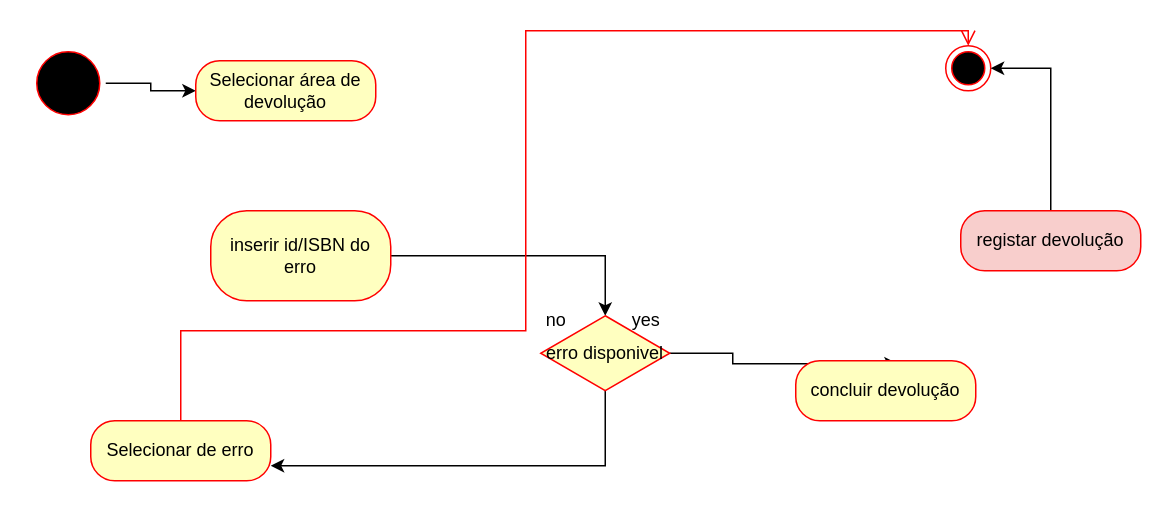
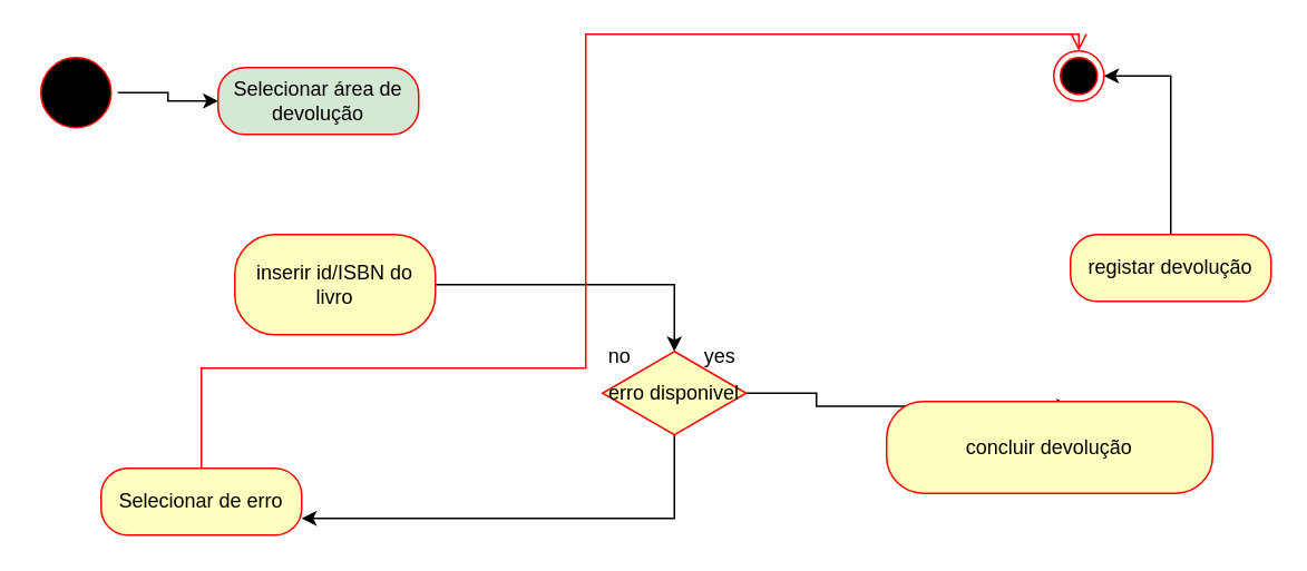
- <mxCell id="4" value="Selecionar área de devolução" style="rounded=1;whiteSpace=wrap;html=1;arcSize=40;fontColor=#000000;fillColor=#ffffc0;strokeColor=#ff0000;" vertex="1" parent="1"><mxGeometry x="130" y="40" width="120" height="40" as="geometry" /></mxCell>
+ <mxCell id="4" value="Selecionar área de devolução" style="rounded=1;whiteSpace=wrap;html=1;arcSize=40;fontColor=#000000;fillColor=#d5e8d4;strokeColor=#ff0000;" vertex="1" parent="1"><mxGeometry x="130" y="40" width="120" height="40" as="geometry" /></mxCell>
- <mxCell id="9" value="registar devolução" style="rounded=1;whiteSpace=wrap;html=1;arcSize=40;fontColor=#000000;fillColor=#f8cecc;strokeColor=#ff0000;" vertex="1" parent="1"><mxGeometry x="640" y="140" width="120" height="40" as="geometry" /></mxCell>
+ <mxCell id="9" value="registar devolução" style="rounded=1;whiteSpace=wrap;html=1;arcSize=40;fontColor=#000000;fillColor=#ffffc0;strokeColor=#ff0000;" vertex="1" parent="1"><mxGeometry x="640" y="140" width="120" height="40" as="geometry" /></mxCell>
- <mxCell id="6" value="inserir id/ISBN do erro" style="rounded=1;whiteSpace=wrap;html=1;arcSize=40;fontColor=#000000;fillColor=#ffffc0;strokeColor=#ff0000;" vertex="1" parent="1"><mxGeometry x="140" y="140" width="120" height="60" as="geometry" /></mxCell>
+ <mxCell id="6" value="inserir id/ISBN do livro" style="rounded=1;whiteSpace=wrap;html=1;arcSize=40;fontColor=#000000;fillColor=#ffffc0;strokeColor=#ff0000;" vertex="1" parent="1"><mxGeometry x="140" y="140" width="120" height="60" as="geometry" /></mxCell>
- <mxCell id="13" value="concluir devolução" style="rounded=1;whiteSpace=wrap;html=1;arcSize=40;fontColor=#000000;fillColor=#ffffc0;strokeColor=#ff0000;" vertex="1" parent="1"><mxGeometry x="530" y="240" width="120" height="40" as="geometry" /></mxCell>
+ <mxCell id="13" value="concluir devolução" style="rounded=1;whiteSpace=wrap;html=1;arcSize=40;fontColor=#000000;fillColor=#ffffc0;strokeColor=#ff0000;" vertex="1" parent="1"><mxGeometry x="530" y="240" width="195" height="55" as="geometry" /></mxCell>
